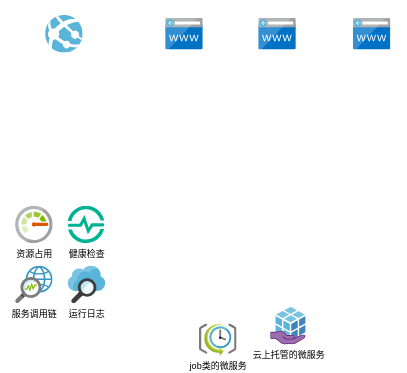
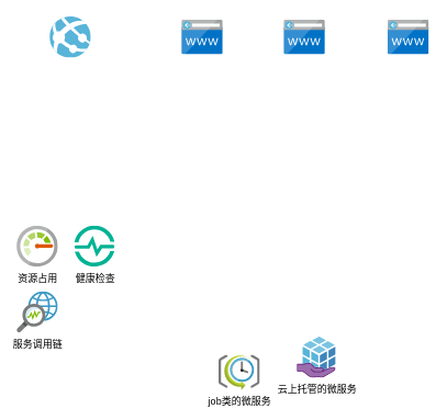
- <mxCell id="6" value="运行日志" style="image;sketch=0;aspect=fixed;html=1;points=[];align=center;fontSize=12;image=img/lib/mscae/Search.svg;" vertex="1" parent="1"><mxGeometry x="90" y="354" width="50" height="50" as="geometry" /></mxCell>
